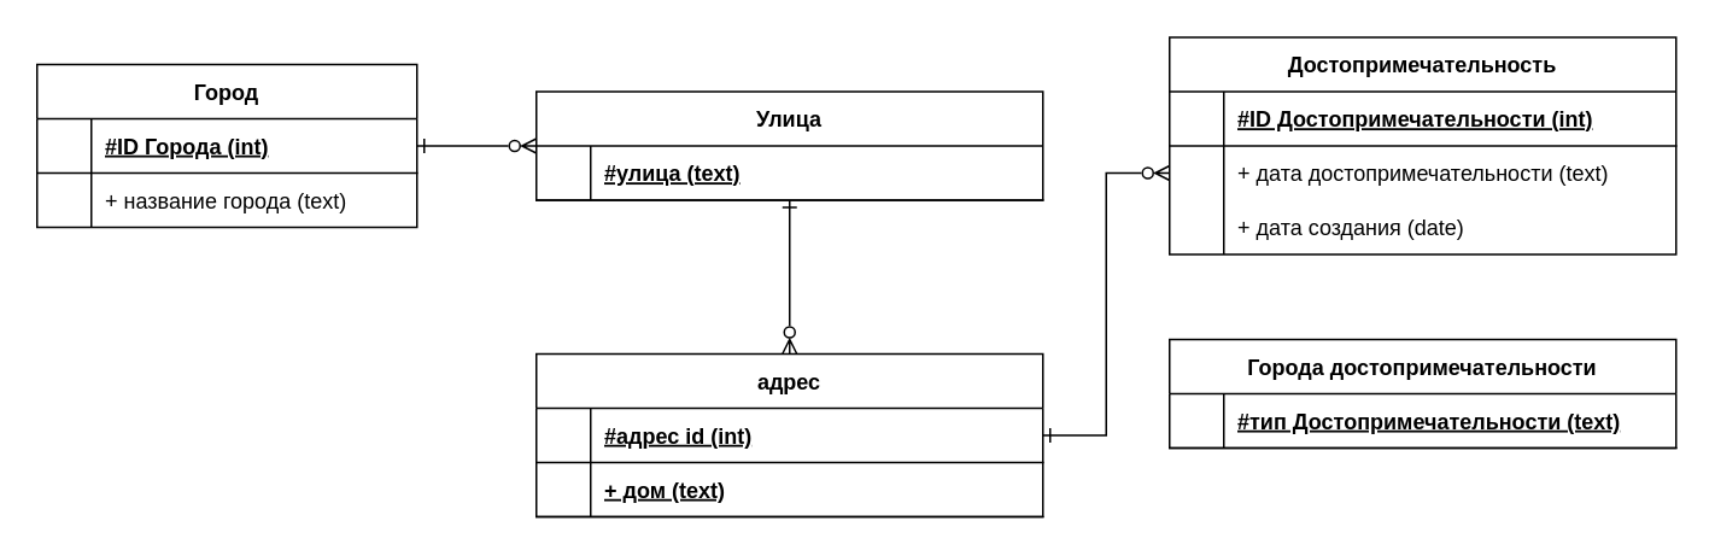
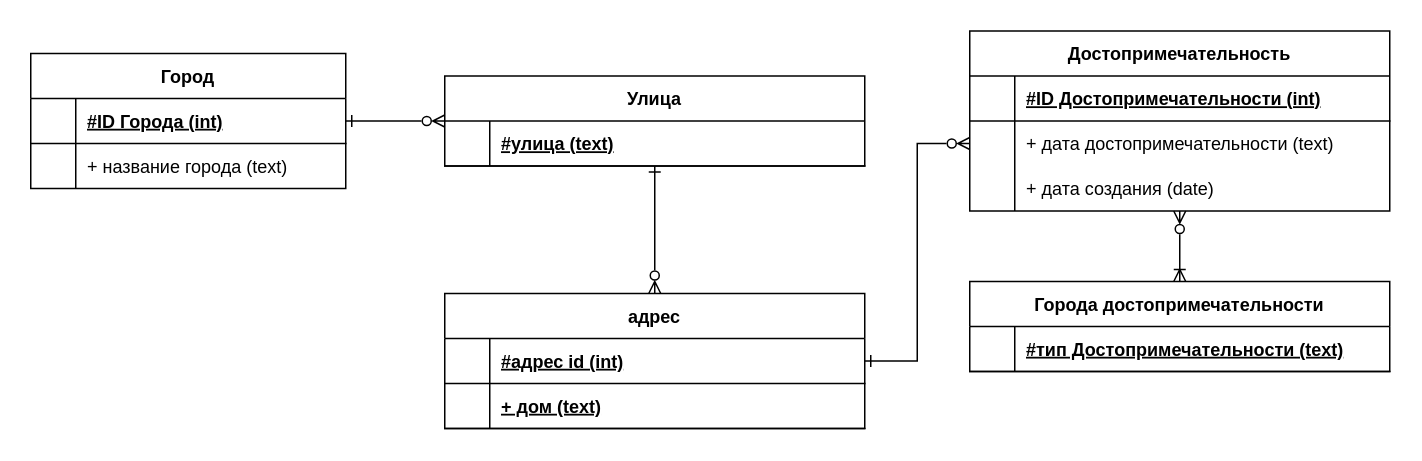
+ <mxCell id="19" style="edgeStyle=orthogonalEdgeStyle;rounded=0;orthogonalLoop=1;jettySize=auto;html=1;exitX=0.5;exitY=0;exitDx=0;exitDy=0;endArrow=ERzeroToMany;endFill=0;startArrow=ERoneToMany;startFill=0;" edge="1" parent="1" source="20" target="9"><mxGeometry relative="1" as="geometry" /></mxCell>
